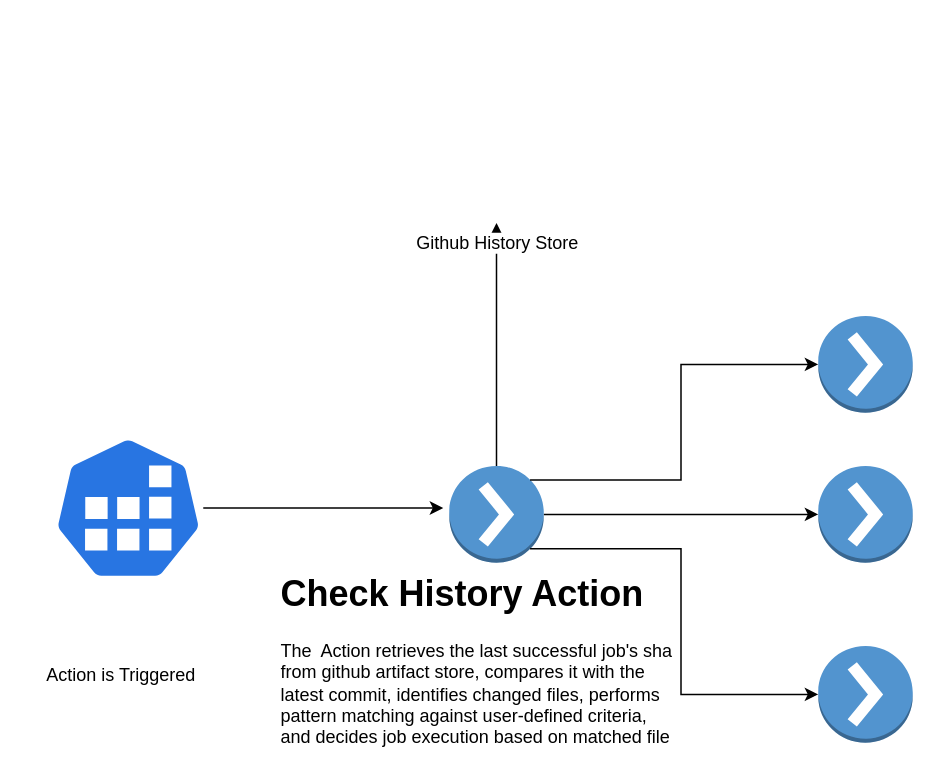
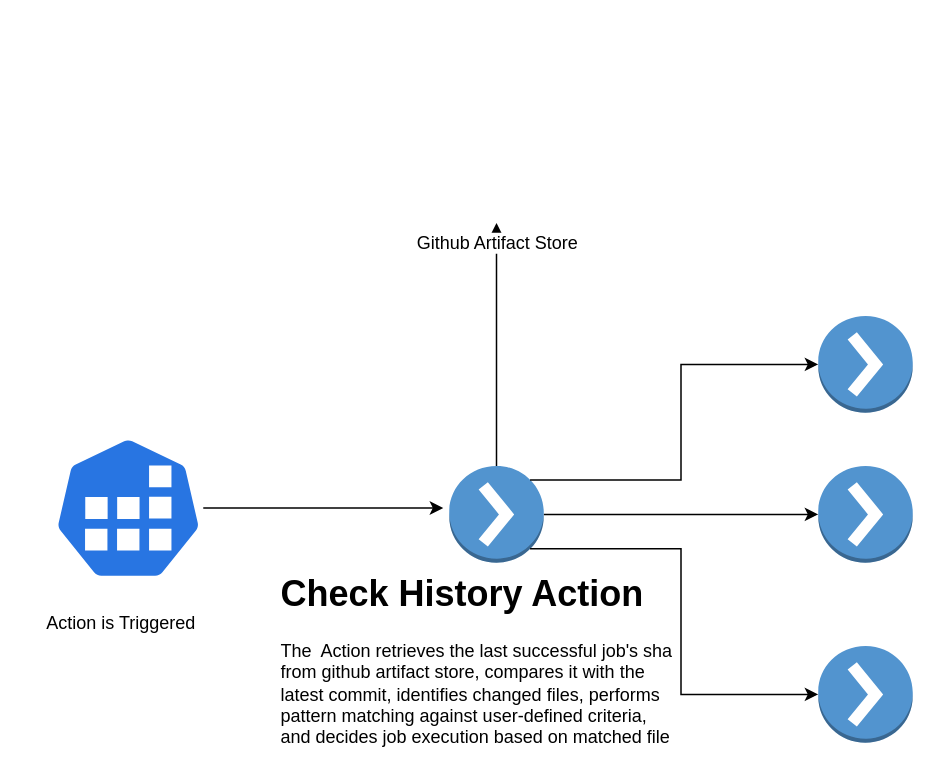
- <mxCell id="10" value="Github History Store" style="shape=image;html=1;verticalAlign=top;verticalLabelPosition=bottom;labelBackgroundColor=#ffffff;imageAspect=0;aspect=fixed;image=https://cdn3.iconfinder.com/data/icons/social-media-2034/500/github-128.png" vertex="1" parent="1"><mxGeometry x="266.5" y="20" width="128" height="128" as="geometry" /></mxCell>
+ <mxCell id="10" value="Github Artifact Store" style="shape=image;html=1;verticalAlign=top;verticalLabelPosition=bottom;labelBackgroundColor=#ffffff;imageAspect=0;aspect=fixed;image=https://cdn3.iconfinder.com/data/icons/social-media-2034/500/github-128.png" vertex="1" parent="1"><mxGeometry x="266.5" y="20" width="128" height="128" as="geometry" /></mxCell>
- <mxCell id="9" value="Action is Triggered" style="text;html=1;align=center;verticalAlign=middle;resizable=0;points=[];autosize=1;strokeColor=none;fillColor=none;" vertex="1" parent="1"><mxGeometry x="20" y="435" width="120" height="30" as="geometry" /></mxCell>
+ <mxCell id="9" value="Action is Triggered" style="text;html=1;align=center;verticalAlign=middle;resizable=0;points=[];autosize=1;strokeColor=none;fillColor=none;" vertex="1" parent="1"><mxGeometry x="20" y="400" width="120" height="30" as="geometry" /></mxCell>
